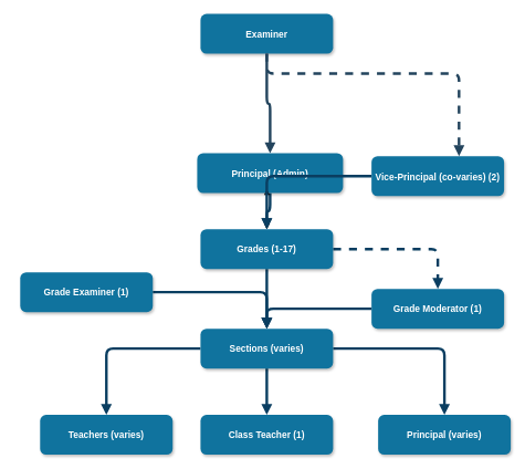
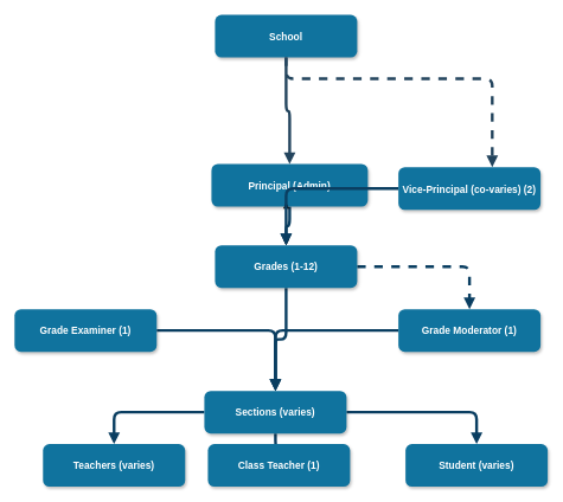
- <mxCell id="2" value="Examiner" style="rounded=1;fillColor=#10739E;strokeColor=none;shadow=1;gradientColor=none;fontStyle=1;fontColor=#FFFFFF;fontSize=14;" parent="1" vertex="1"><mxGeometry x="302" y="20.5" width="200" height="60" as="geometry" /></mxCell>
+ <mxCell id="2" value="School" style="rounded=1;fillColor=#10739E;strokeColor=none;shadow=1;gradientColor=none;fontStyle=1;fontColor=#FFFFFF;fontSize=14;" parent="1" vertex="1"><mxGeometry x="302" y="20.5" width="200" height="60" as="geometry" /></mxCell>
- <mxCell id="12" value="Grades (1-17)" style="rounded=1;fillColor=#10739E;strokeColor=none;shadow=1;gradientColor=none;fontStyle=1;fontColor=#FFFFFF;fontSize=14;" vertex="1" parent="1"><mxGeometry x="302" y="345" width="200" height="60" as="geometry" /></mxCell>
+ <mxCell id="12" value="Grades (1-12)" style="rounded=1;fillColor=#10739E;strokeColor=none;shadow=1;gradientColor=none;fontStyle=1;fontColor=#FFFFFF;fontSize=14;" vertex="1" parent="1"><mxGeometry x="302" y="345" width="200" height="60" as="geometry" /></mxCell>
- <mxCell id="23" value="Grade Examiner (1)" style="rounded=1;fillColor=#10739E;strokeColor=none;shadow=1;gradientColor=none;fontStyle=1;fontColor=#FFFFFF;fontSize=14;" vertex="1" parent="1"><mxGeometry x="30" y="410" width="200" height="60" as="geometry" /></mxCell>
+ <mxCell id="23" value="Grade Examiner (1)" style="rounded=1;fillColor=#10739E;strokeColor=none;shadow=1;gradientColor=none;fontStyle=1;fontColor=#FFFFFF;fontSize=14;" vertex="1" parent="1"><mxGeometry x="20" y="435" width="200" height="60" as="geometry" /></mxCell>
- <mxCell id="16" value="Sections (varies)" style="rounded=1;fillColor=#10739E;strokeColor=none;shadow=1;gradientColor=none;fontStyle=1;fontColor=#FFFFFF;fontSize=14;" vertex="1" parent="1"><mxGeometry x="302" y="495" width="200" height="60" as="geometry" /></mxCell>
+ <mxCell id="16" value="Sections (varies)" style="rounded=1;fillColor=#10739E;strokeColor=none;shadow=1;gradientColor=none;fontStyle=1;fontColor=#FFFFFF;fontSize=14;" vertex="1" parent="1"><mxGeometry x="287" y="550" width="200" height="60" as="geometry" /></mxCell>
- <mxCell id="19" value="Class Teacher (1)" style="rounded=1;fillColor=#10739E;strokeColor=none;shadow=1;gradientColor=none;fontStyle=1;fontColor=#FFFFFF;fontSize=14;" vertex="1" parent="1"><mxGeometry x="302" y="625" width="200" height="60" as="geometry" /></mxCell>
+ <mxCell id="19" value="Class Teacher (1)" style="rounded=1;fillColor=#10739E;strokeColor=none;shadow=1;gradientColor=none;fontStyle=1;fontColor=#FFFFFF;fontSize=14;" vertex="1" parent="1"><mxGeometry x="292" y="625" width="200" height="60" as="geometry" /></mxCell>
- <mxCell id="21" value="Principal (varies)" style="rounded=1;fillColor=#10739E;strokeColor=none;shadow=1;gradientColor=none;fontStyle=1;fontColor=#FFFFFF;fontSize=14;" vertex="1" parent="1"><mxGeometry x="570" y="625" width="200" height="60" as="geometry" /></mxCell>
+ <mxCell id="21" value="Student (varies)" style="rounded=1;fillColor=#10739E;strokeColor=none;shadow=1;gradientColor=none;fontStyle=1;fontColor=#FFFFFF;fontSize=14;" vertex="1" parent="1"><mxGeometry x="570" y="625" width="200" height="60" as="geometry" /></mxCell>
